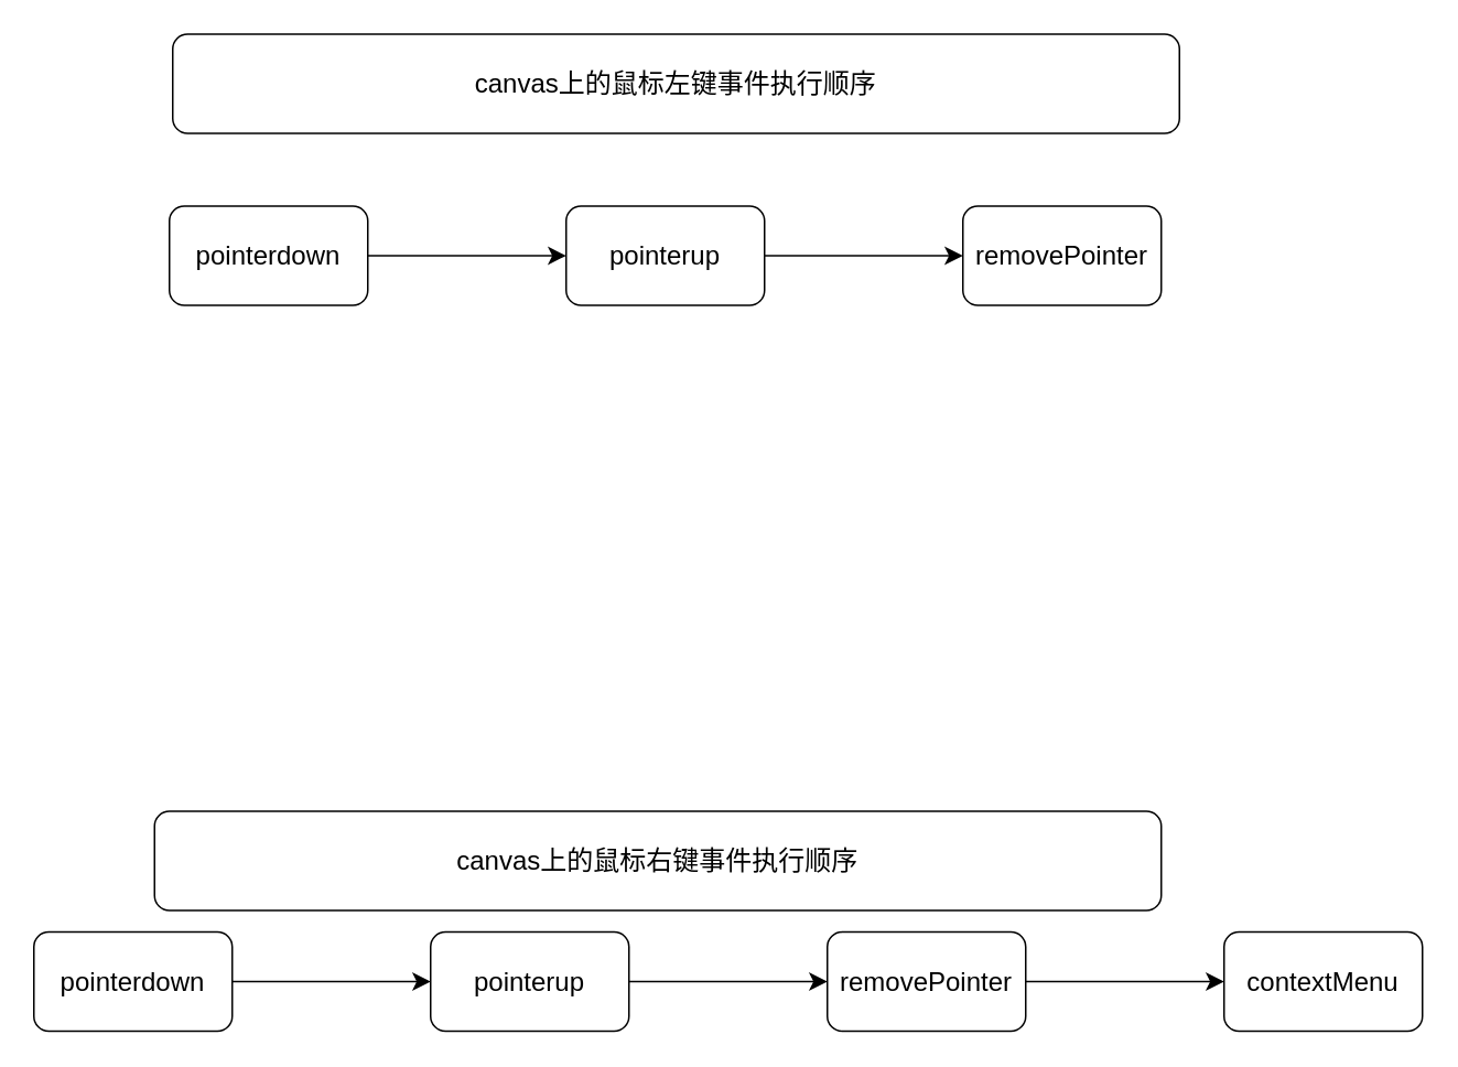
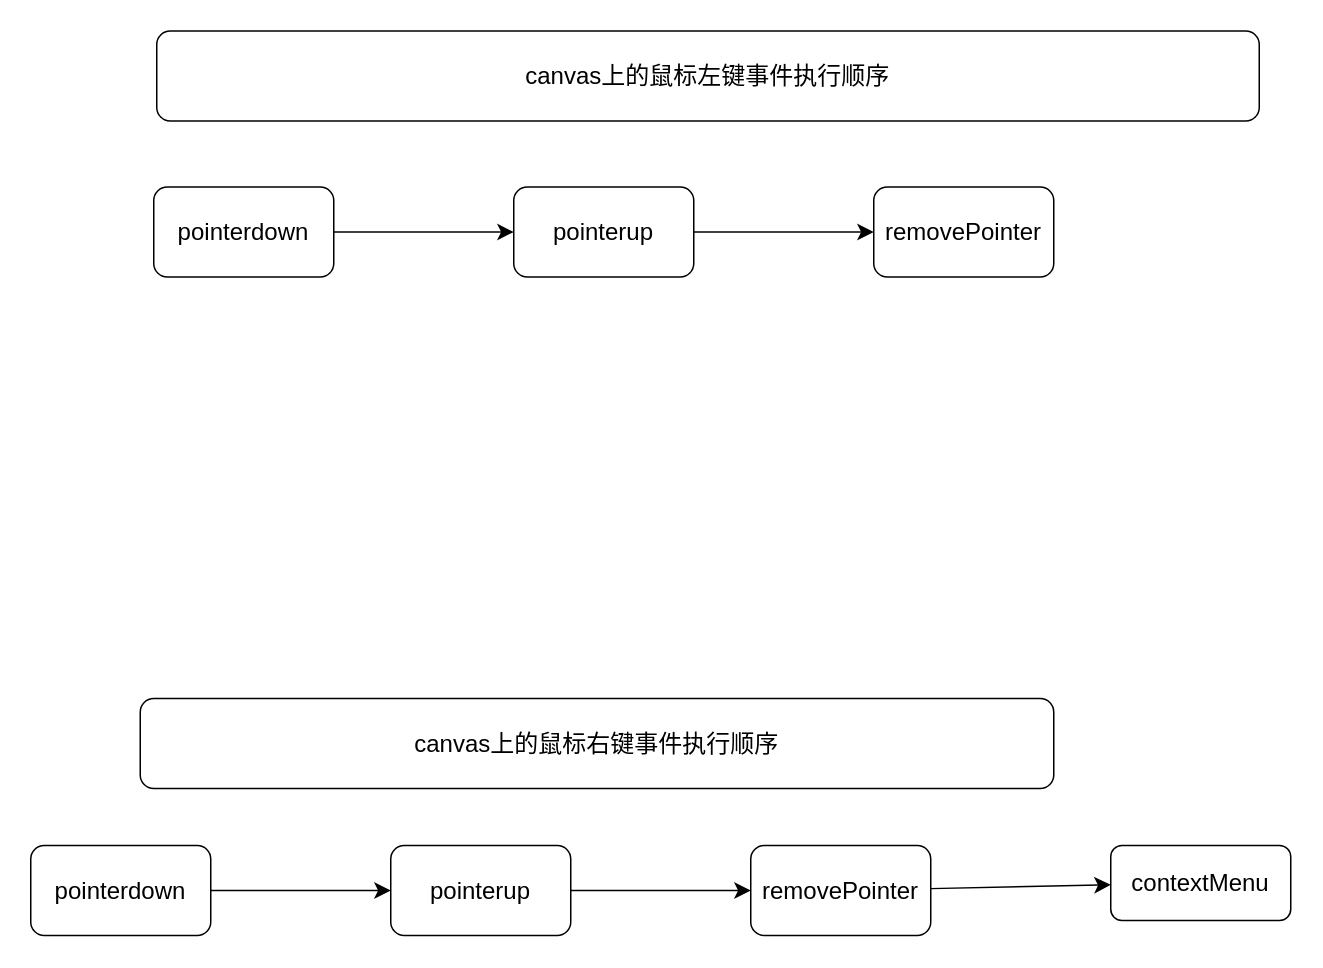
- <mxCell id="7" value="canvas上的鼠标左键事件执行顺序" style="rounded=1;whiteSpace=wrap;html=1;fontSize=16;" vertex="1" parent="1"><mxGeometry x="104" y="20" width="609" height="60" as="geometry" /></mxCell>
+ <mxCell id="7" value="canvas上的鼠标左键事件执行顺序" style="rounded=1;whiteSpace=wrap;html=1;fontSize=16;" vertex="1" parent="1"><mxGeometry x="104" y="20" width="735" height="60" as="geometry" /></mxCell>
- <mxCell id="8" value="canvas上的鼠标右键事件执行顺序" style="rounded=1;whiteSpace=wrap;html=1;fontSize=16;" vertex="1" parent="1"><mxGeometry x="93" y="490" width="609" height="60" as="geometry" /></mxCell>
+ <mxCell id="8" value="canvas上的鼠标右键事件执行顺序" style="rounded=1;whiteSpace=wrap;html=1;fontSize=16;" vertex="1" parent="1"><mxGeometry x="93" y="465" width="609" height="60" as="geometry" /></mxCell>
- <mxCell id="15" value="contextMenu" style="whiteSpace=wrap;html=1;fontSize=16;rounded=1;" vertex="1" parent="1"><mxGeometry x="740" y="563" width="120" height="60" as="geometry" /></mxCell>
+ <mxCell id="15" value="contextMenu" style="whiteSpace=wrap;html=1;fontSize=16;rounded=1;" vertex="1" parent="1"><mxGeometry x="740" y="563" width="120" height="50" as="geometry" /></mxCell>
